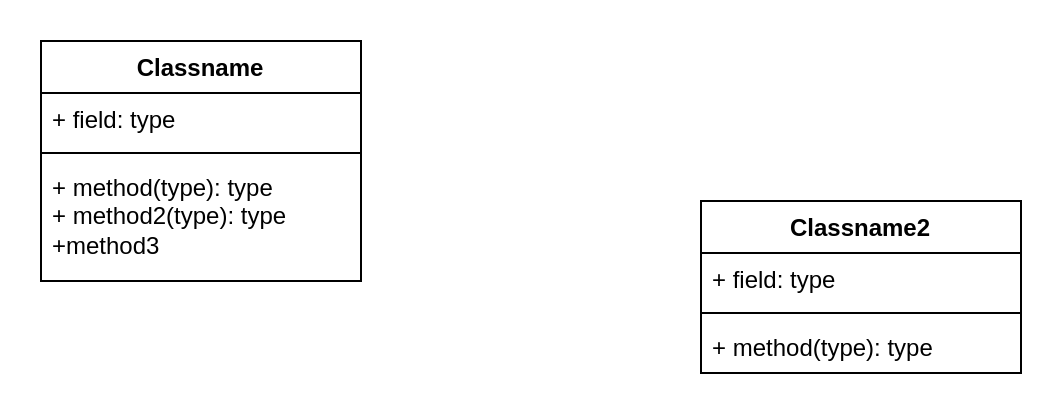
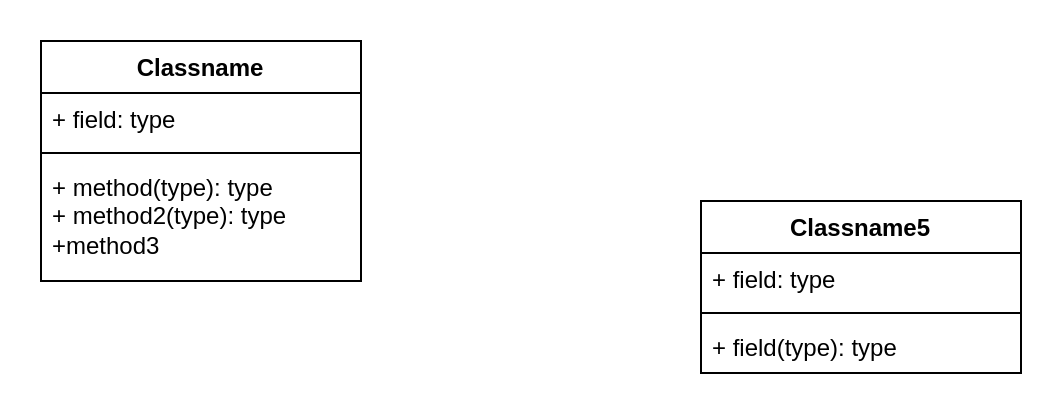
- <mxCell id="6" value="Classname2" style="swimlane;fontStyle=1;align=center;verticalAlign=top;childLayout=stackLayout;horizontal=1;startSize=26;horizontalStack=0;resizeParent=1;resizeParentMax=0;resizeLast=0;collapsible=1;marginBottom=0;whiteSpace=wrap;html=1;" vertex="1" parent="1"><mxGeometry x="350" y="100" width="160" height="86" as="geometry" /></mxCell>
+ <mxCell id="6" value="Classname5" style="swimlane;fontStyle=1;align=center;verticalAlign=top;childLayout=stackLayout;horizontal=1;startSize=26;horizontalStack=0;resizeParent=1;resizeParentMax=0;resizeLast=0;collapsible=1;marginBottom=0;whiteSpace=wrap;html=1;" vertex="1" parent="1"><mxGeometry x="350" y="100" width="160" height="86" as="geometry" /></mxCell>
- <mxCell id="9" value="+ method(type): type" style="text;strokeColor=none;fillColor=none;align=left;verticalAlign=top;spacingLeft=4;spacingRight=4;overflow=hidden;rotatable=0;points=[[0,0.5],[1,0.5]];portConstraint=eastwest;whiteSpace=wrap;html=1;" vertex="1" parent="6"><mxGeometry y="60" width="160" height="26" as="geometry" /></mxCell>
+ <mxCell id="9" value="+ field(type): type" style="text;strokeColor=none;fillColor=none;align=left;verticalAlign=top;spacingLeft=4;spacingRight=4;overflow=hidden;rotatable=0;points=[[0,0.5],[1,0.5]];portConstraint=eastwest;whiteSpace=wrap;html=1;" vertex="1" parent="6"><mxGeometry y="60" width="160" height="26" as="geometry" /></mxCell>
